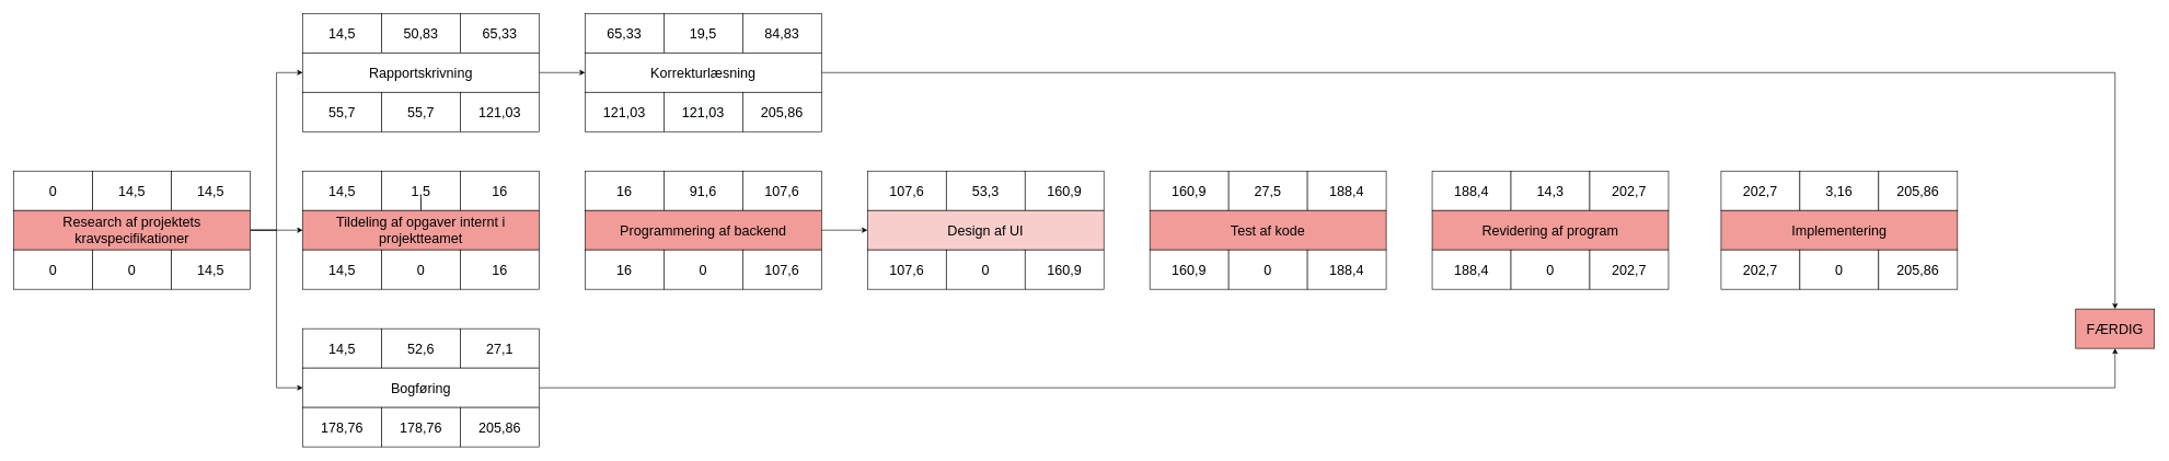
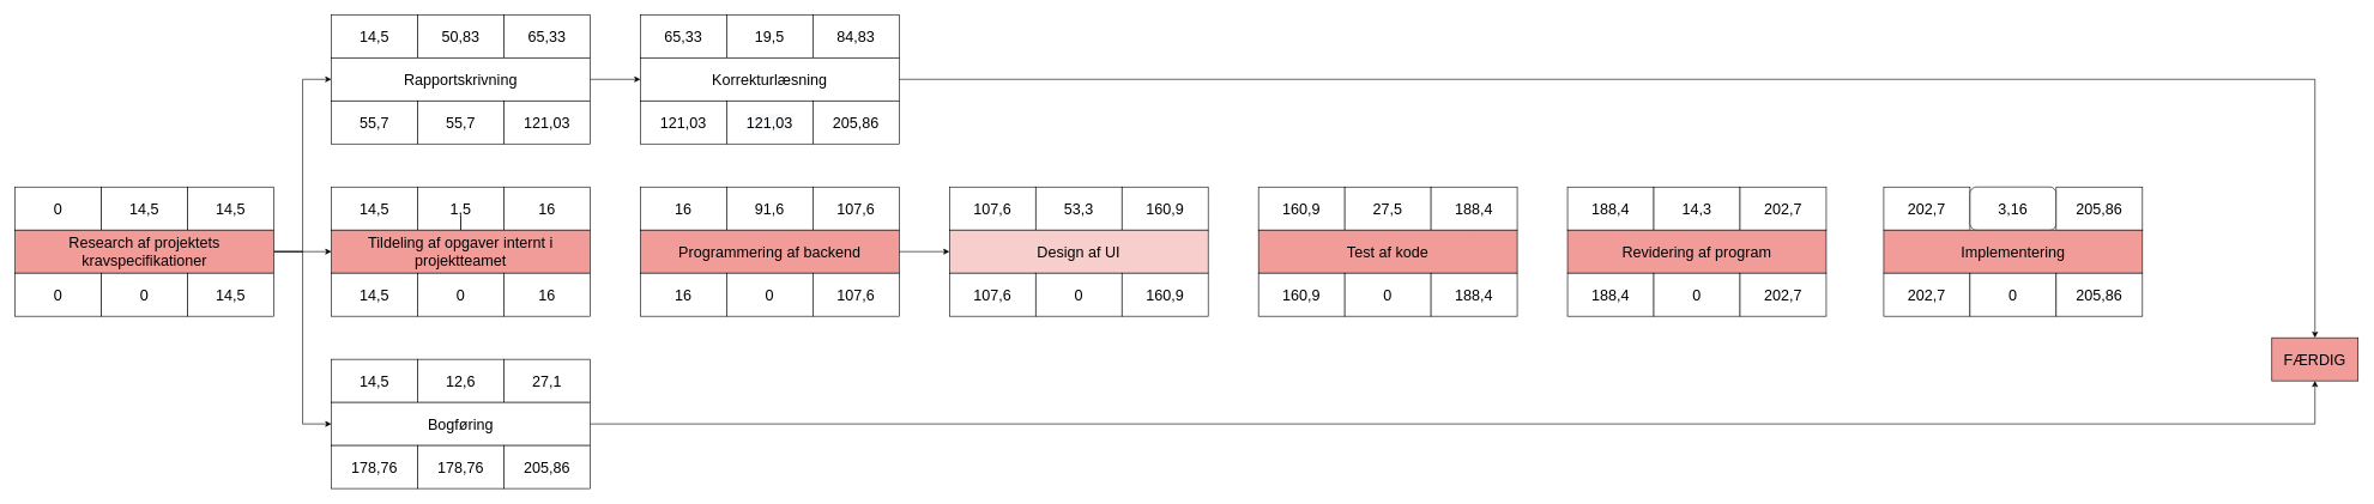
- <mxCell id="53" value="&lt;span style=&quot;font-size: 21px&quot;&gt;3,16&lt;/span&gt;" style="rounded=0;whiteSpace=wrap;html=1;" parent="1" vertex="1"><mxGeometry x="2740" y="260" width="120" height="60" as="geometry" /></mxCell>
+ <mxCell id="53" value="&lt;span style=&quot;font-size: 21px&quot;&gt;3,16&lt;/span&gt;" style="whiteSpace=wrap;html=1;rounded=1;" parent="1" vertex="1"><mxGeometry x="2740" y="260" width="120" height="60" as="geometry" /></mxCell>
- <mxCell id="22" value="&lt;span style=&quot;font-size: 21px&quot;&gt;52,6&lt;/span&gt;" style="rounded=0;whiteSpace=wrap;html=1;" parent="1" vertex="1"><mxGeometry x="580" y="500" width="120" height="60" as="geometry" /></mxCell>
+ <mxCell id="22" value="&lt;span style=&quot;font-size: 21px&quot;&gt;12,6&lt;/span&gt;" style="rounded=0;whiteSpace=wrap;html=1;" parent="1" vertex="1"><mxGeometry x="580" y="500" width="120" height="60" as="geometry" /></mxCell>
